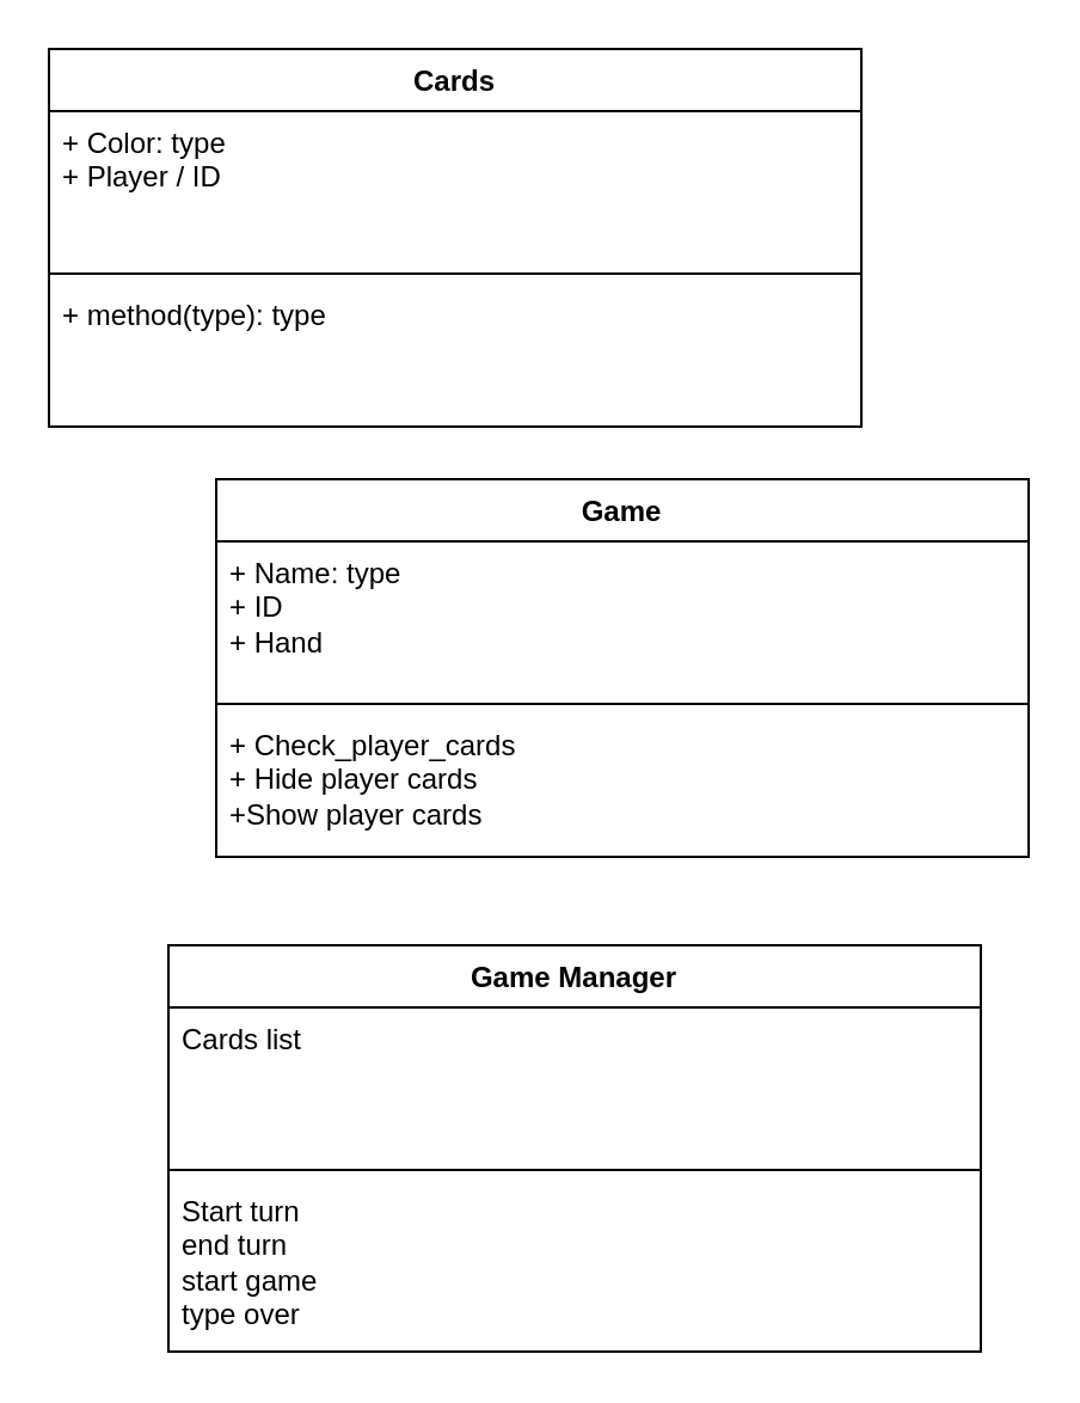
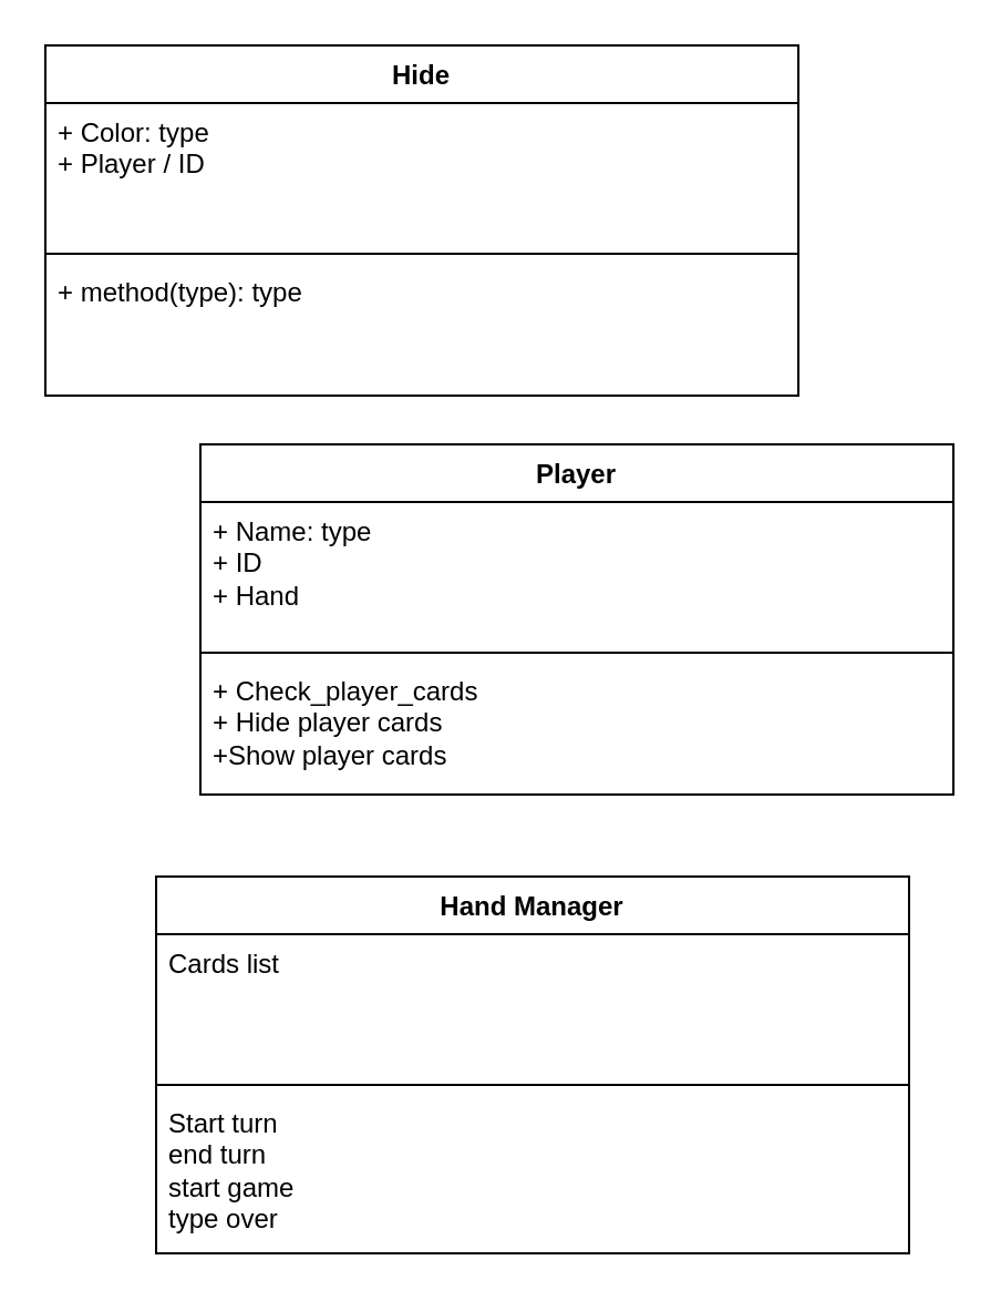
- <mxCell id="2" value="Cards" style="swimlane;fontStyle=1;align=center;verticalAlign=top;childLayout=stackLayout;horizontal=1;startSize=26;horizontalStack=0;resizeParent=1;resizeParentMax=0;resizeLast=0;collapsible=1;marginBottom=0;whiteSpace=wrap;html=1;" vertex="1" parent="1"><mxGeometry x="20" y="20" width="340" height="158" as="geometry" /></mxCell>
+ <mxCell id="2" value="Hide" style="swimlane;fontStyle=1;align=center;verticalAlign=top;childLayout=stackLayout;horizontal=1;startSize=26;horizontalStack=0;resizeParent=1;resizeParentMax=0;resizeLast=0;collapsible=1;marginBottom=0;whiteSpace=wrap;html=1;" vertex="1" parent="1"><mxGeometry x="20" y="20" width="340" height="158" as="geometry" /></mxCell>
- <mxCell id="6" value="Game" style="swimlane;fontStyle=1;align=center;verticalAlign=top;childLayout=stackLayout;horizontal=1;startSize=26;horizontalStack=0;resizeParent=1;resizeParentMax=0;resizeLast=0;collapsible=1;marginBottom=0;whiteSpace=wrap;html=1;" vertex="1" parent="1"><mxGeometry x="90" y="200" width="340" height="158" as="geometry" /></mxCell>
+ <mxCell id="6" value="Player" style="swimlane;fontStyle=1;align=center;verticalAlign=top;childLayout=stackLayout;horizontal=1;startSize=26;horizontalStack=0;resizeParent=1;resizeParentMax=0;resizeLast=0;collapsible=1;marginBottom=0;whiteSpace=wrap;html=1;" vertex="1" parent="1"><mxGeometry x="90" y="200" width="340" height="158" as="geometry" /></mxCell>
- <mxCell id="10" value="Game Manager" style="swimlane;fontStyle=1;align=center;verticalAlign=top;childLayout=stackLayout;horizontal=1;startSize=26;horizontalStack=0;resizeParent=1;resizeParentMax=0;resizeLast=0;collapsible=1;marginBottom=0;whiteSpace=wrap;html=1;" vertex="1" parent="1"><mxGeometry x="70" y="395" width="340" height="170" as="geometry" /></mxCell>
+ <mxCell id="10" value="Hand Manager" style="swimlane;fontStyle=1;align=center;verticalAlign=top;childLayout=stackLayout;horizontal=1;startSize=26;horizontalStack=0;resizeParent=1;resizeParentMax=0;resizeLast=0;collapsible=1;marginBottom=0;whiteSpace=wrap;html=1;" vertex="1" parent="1"><mxGeometry x="70" y="395" width="340" height="170" as="geometry" /></mxCell>
